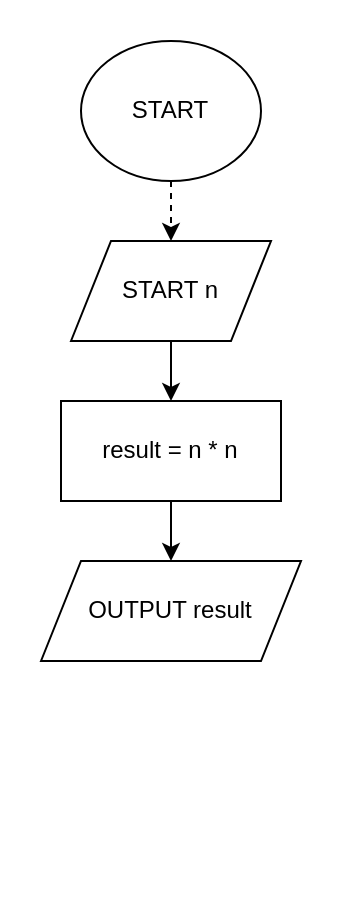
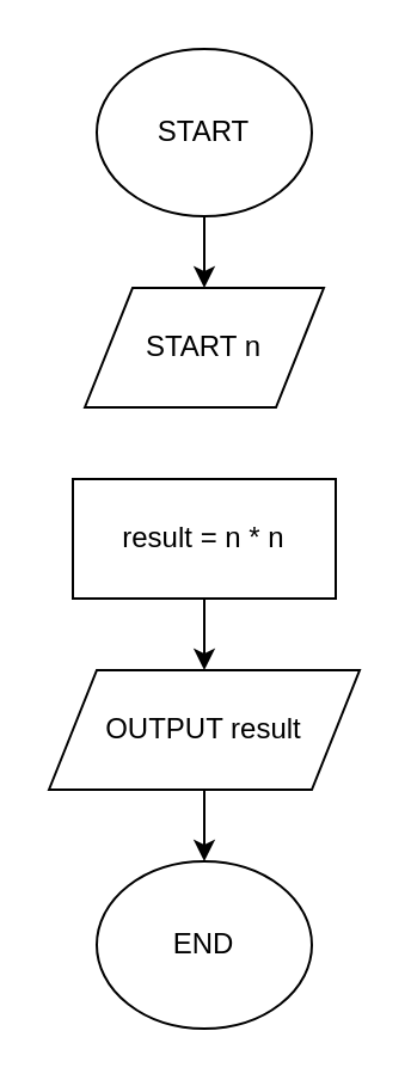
- <mxCell id="7" value="" style="endArrow=classic;html=1;rounded=0;exitX=0.5;exitY=1;exitDx=0;exitDy=0;entryX=0.5;entryY=0;entryDx=0;entryDy=0;dashed=1;" edge="1" parent="1" source="2" target="3"><mxGeometry width="50" height="50" relative="1" as="geometry"><mxPoint x="50" y="230" as="sourcePoint" /><mxPoint x="100" y="180" as="targetPoint" /></mxGeometry></mxCell>
+ <mxCell id="7" value="" style="endArrow=classic;html=1;rounded=0;exitX=0.5;exitY=1;exitDx=0;exitDy=0;entryX=0.5;entryY=0;entryDx=0;entryDy=0;" edge="1" parent="1" source="2" target="3"><mxGeometry width="50" height="50" relative="1" as="geometry"><mxPoint x="50" y="230" as="sourcePoint" /><mxPoint x="100" y="180" as="targetPoint" /></mxGeometry></mxCell>
- <mxCell id="8" value="" style="endArrow=classic;html=1;rounded=0;exitX=0.5;exitY=1;exitDx=0;exitDy=0;" edge="1" parent="1" source="3" target="4"><mxGeometry width="50" height="50" relative="1" as="geometry"><mxPoint x="50" y="230" as="sourcePoint" /><mxPoint x="100" y="180" as="targetPoint" /></mxGeometry></mxCell>
+ <mxCell id="10" value="" style="endArrow=classic;html=1;rounded=0;exitX=0.5;exitY=1;exitDx=0;exitDy=0;entryX=0.5;entryY=0;entryDx=0;entryDy=0;" edge="1" parent="1" source="5" target="6"><mxGeometry width="50" height="50" relative="1" as="geometry"><mxPoint x="50" y="230" as="sourcePoint" /><mxPoint x="100" y="180" as="targetPoint" /></mxGeometry></mxCell>
+ <mxCell id="6" value="END" style="ellipse;whiteSpace=wrap;html=1;" vertex="1" parent="1"><mxGeometry x="40" y="360" width="90" height="70" as="geometry" /></mxCell>
